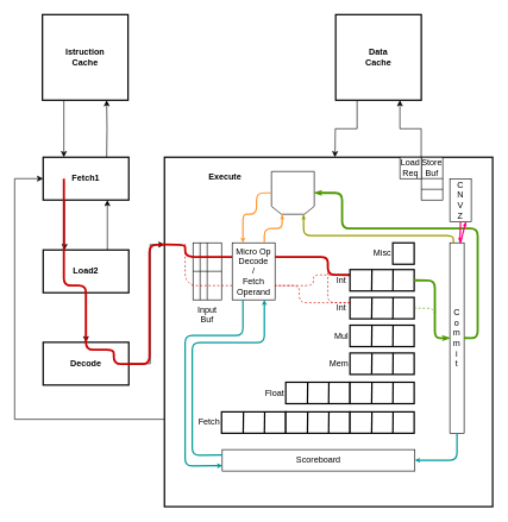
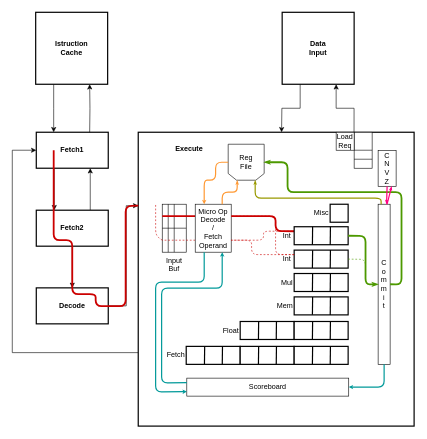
- <mxCell id="18" value="Data&lt;br&gt;Cache" style="rounded=0;whiteSpace=wrap;html=1;fontStyle=1;strokeWidth=2;" parent="1" vertex="1"><mxGeometry x="470" y="20" width="120" height="120" as="geometry" /></mxCell>
+ <mxCell id="18" value="Data&lt;br&gt;Input" style="rounded=0;whiteSpace=wrap;html=1;fontStyle=1;strokeWidth=2;" parent="1" vertex="1"><mxGeometry x="470" y="20" width="120" height="120" as="geometry" /></mxCell>
- <mxCell id="48" value="Store&lt;br&gt;Buf" style="text;html=1;strokeColor=none;fillColor=none;align=center;verticalAlign=middle;whiteSpace=wrap;rounded=0;" parent="1" vertex="1"><mxGeometry x="590" y="220" width="30" height="30" as="geometry" /></mxCell>
+ <mxCell id="53" value="Reg&lt;br&gt;File" style="text;html=1;strokeColor=none;fillColor=none;align=center;verticalAlign=middle;whiteSpace=wrap;rounded=0;" parent="1" vertex="1"><mxGeometry x="390" y="260" width="40" height="20" as="geometry" /></mxCell>
- <mxCell id="54" value="" style="endArrow=none;html=1;strokeColor=#CC0000;strokeWidth=3;exitX=0;exitY=0.25;exitDx=0;exitDy=0;entryX=0;entryY=0.25;entryDx=0;entryDy=0;" parent="1" source="49" target="10" edge="1"><mxGeometry width="50" height="50" relative="1" as="geometry"><mxPoint x="9" y="720" as="sourcePoint" /><mxPoint x="249" y="340" as="targetPoint" /><Array as="points"><mxPoint x="259" y="357" /><mxPoint x="259" y="343" /></Array></mxGeometry></mxCell>
- <mxCell id="6" value="Load2" style="rounded=0;whiteSpace=wrap;html=1;fontStyle=1;strokeWidth=2;" parent="1" vertex="1"><mxGeometry x="60" y="350" width="120" height="60" as="geometry" /></mxCell>
+ <mxCell id="6" value="Fetch2" style="rounded=0;whiteSpace=wrap;html=1;fontStyle=1;strokeWidth=2;" parent="1" vertex="1"><mxGeometry x="60" y="350" width="120" height="60" as="geometry" /></mxCell>
